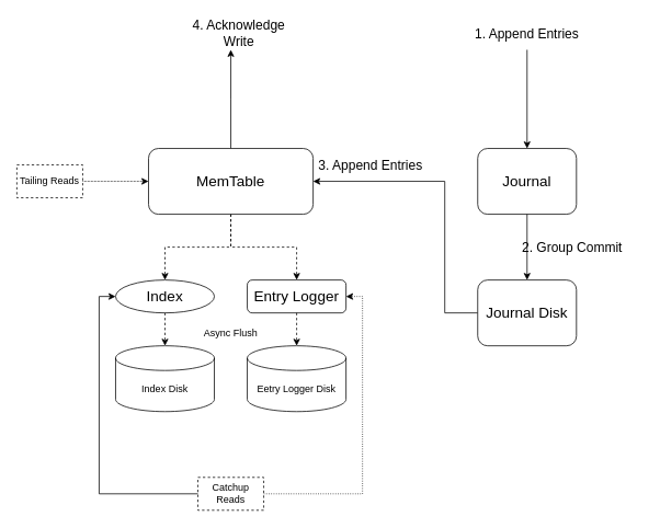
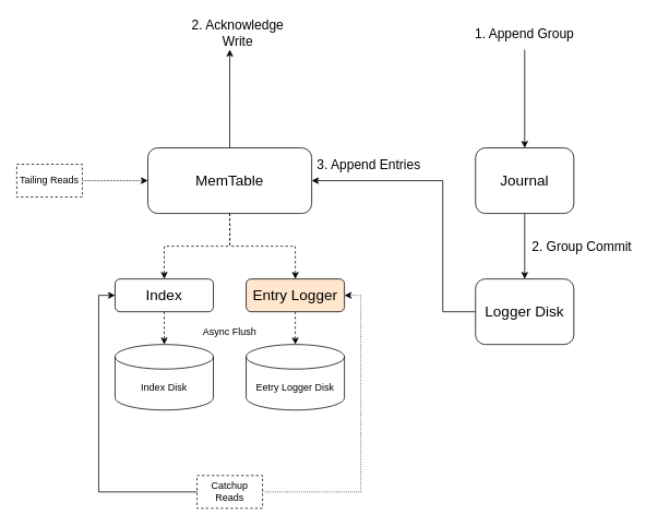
- <mxCell id="16" value="4. Acknowledge Write" style="text;html=1;align=center;verticalAlign=middle;whiteSpace=wrap;rounded=0;fontSize=16;" parent="1" vertex="1"><mxGeometry x="220" y="20" width="140" height="40" as="geometry" /></mxCell>
+ <mxCell id="16" value="2. Acknowledge Write" style="text;html=1;align=center;verticalAlign=middle;whiteSpace=wrap;rounded=0;fontSize=16;" parent="1" vertex="1"><mxGeometry x="220" y="20" width="140" height="40" as="geometry" /></mxCell>
- <mxCell id="11" value="1. Append Entries" style="text;html=1;align=center;verticalAlign=middle;whiteSpace=wrap;rounded=0;fontSize=16;" parent="1" vertex="1"><mxGeometry x="570" y="20" width="140" height="40" as="geometry" /></mxCell>
+ <mxCell id="11" value="1. Append Group" style="text;html=1;align=center;verticalAlign=middle;whiteSpace=wrap;rounded=0;fontSize=16;" parent="1" vertex="1"><mxGeometry x="570" y="20" width="140" height="40" as="geometry" /></mxCell>
- <mxCell id="14" value="2. Group Commit" style="text;html=1;align=center;verticalAlign=middle;whiteSpace=wrap;rounded=0;fontSize=16;" parent="1" vertex="1"><mxGeometry x="625" y="280" width="140" height="40" as="geometry" /></mxCell>
+ <mxCell id="14" value="2. Group Commit" style="text;html=1;align=center;verticalAlign=middle;whiteSpace=wrap;rounded=0;fontSize=16;" parent="1" vertex="1"><mxGeometry x="640" y="280" width="140" height="40" as="geometry" /></mxCell>
- <mxCell id="9" value="Index" style="ellipse;whiteSpace=wrap;html=1;fontSize=18;" parent="1" vertex="1"><mxGeometry x="140" y="340" width="120" height="40" as="geometry" /></mxCell>
+ <mxCell id="9" value="Index" style="rounded=1;whiteSpace=wrap;html=1;fontSize=18;" parent="1" vertex="1"><mxGeometry x="140" y="340" width="120" height="40" as="geometry" /></mxCell>
- <mxCell id="12" value="Entry Logger" style="rounded=1;whiteSpace=wrap;html=1;fontSize=18;" parent="1" vertex="1"><mxGeometry x="300" y="340" width="120" height="40" as="geometry" /></mxCell>
+ <mxCell id="12" value="Entry Logger" style="rounded=1;whiteSpace=wrap;html=1;fontSize=18;fillColor=#ffe6cc;" parent="1" vertex="1"><mxGeometry x="300" y="340" width="120" height="40" as="geometry" /></mxCell>
- <mxCell id="7" value="Journal Disk" style="rounded=1;whiteSpace=wrap;html=1;fontSize=18;" parent="1" vertex="1"><mxGeometry x="580" y="340" width="120" height="80" as="geometry" /></mxCell>
+ <mxCell id="7" value="Logger Disk" style="rounded=1;whiteSpace=wrap;html=1;fontSize=18;" parent="1" vertex="1"><mxGeometry x="580" y="340" width="120" height="80" as="geometry" /></mxCell>
